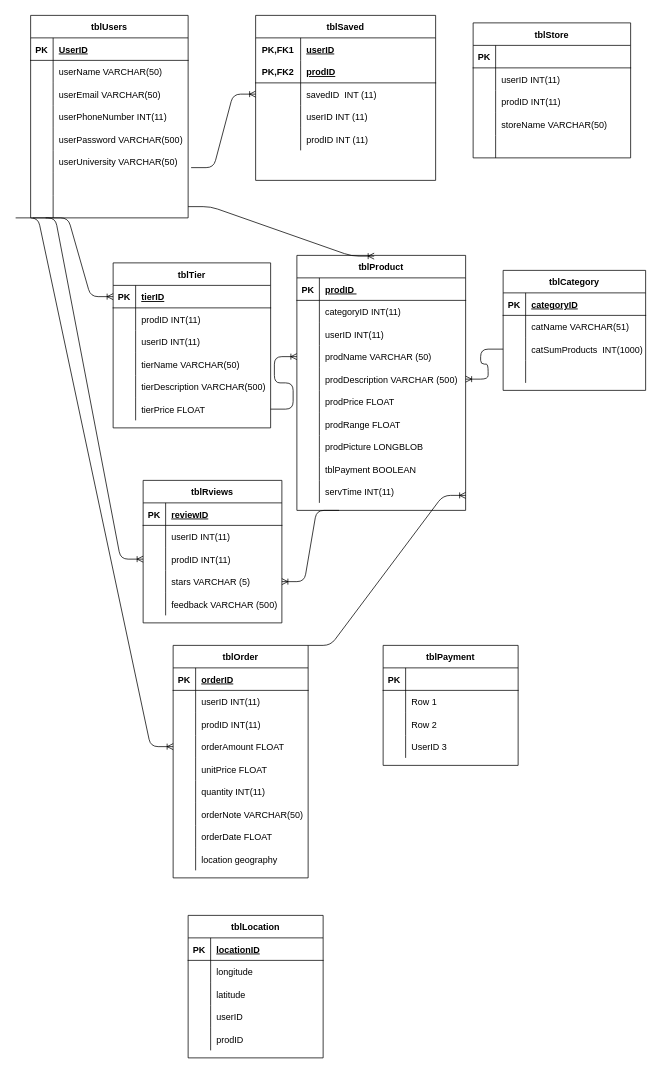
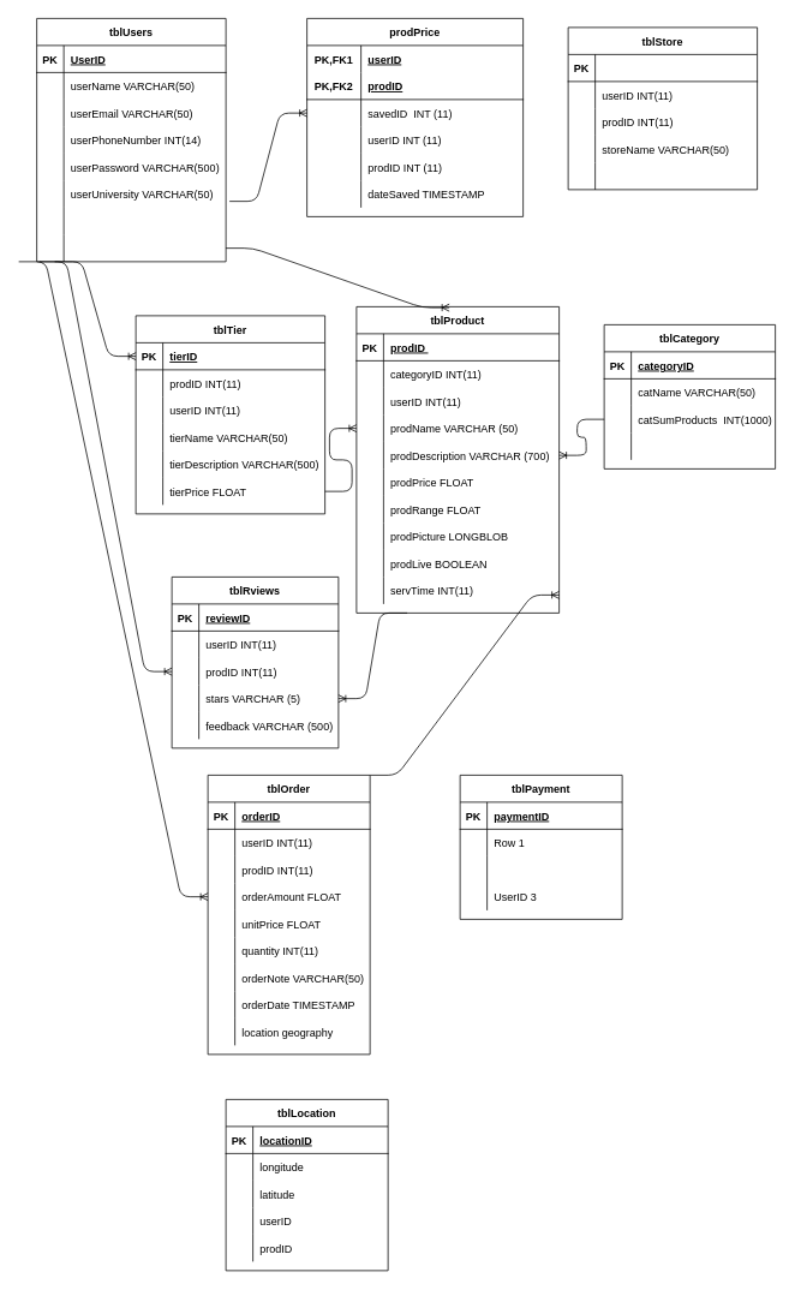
- <mxCell id="27" value="tblSaved" style="shape=table;startSize=30;container=1;collapsible=1;childLayout=tableLayout;fixedRows=1;rowLines=0;fontStyle=1;align=center;resizeLast=1;" parent="1" vertex="1"><mxGeometry x="340" y="20" width="240" height="220" as="geometry" /></mxCell>
+ <mxCell id="27" value="prodPrice" style="shape=table;startSize=30;container=1;collapsible=1;childLayout=tableLayout;fixedRows=1;rowLines=0;fontStyle=1;align=center;resizeLast=1;" parent="1" vertex="1"><mxGeometry x="340" y="20" width="240" height="220" as="geometry" /></mxCell>
- <mxCell id="14" value="userPhoneNumber INT(11)" style="shape=partialRectangle;connectable=0;fillColor=none;top=0;left=0;bottom=0;right=0;align=left;spacingLeft=6;overflow=hidden;" parent="12" vertex="1"><mxGeometry x="30" width="180" height="30" as="geometry" /></mxCell>
+ <mxCell id="14" value="userPhoneNumber INT(14)" style="shape=partialRectangle;connectable=0;fillColor=none;top=0;left=0;bottom=0;right=0;align=left;spacingLeft=6;overflow=hidden;" parent="12" vertex="1"><mxGeometry x="30" width="180" height="30" as="geometry" /></mxCell>
+ <mxCell id="45" value="dateSaved TIMESTAMP " style="shape=partialRectangle;connectable=0;fillColor=none;top=0;left=0;bottom=0;right=0;align=left;spacingLeft=6;overflow=hidden;" parent="43" vertex="1"><mxGeometry x="60" width="180" height="30" as="geometry" /></mxCell>
- <mxCell id="98" value="catName VARCHAR(51)" style="shape=partialRectangle;connectable=0;fillColor=none;top=0;left=0;bottom=0;right=0;align=left;spacingLeft=6;overflow=hidden;" parent="96" vertex="1"><mxGeometry x="30" width="160" height="30" as="geometry" /></mxCell>
+ <mxCell id="98" value="catName VARCHAR(50)" style="shape=partialRectangle;connectable=0;fillColor=none;top=0;left=0;bottom=0;right=0;align=left;spacingLeft=6;overflow=hidden;" parent="96" vertex="1"><mxGeometry x="30" width="160" height="30" as="geometry" /></mxCell>
- <mxCell id="75" value="prodDescription VARCHAR (500)" style="shape=partialRectangle;connectable=0;fillColor=none;top=0;left=0;bottom=0;right=0;align=left;spacingLeft=6;overflow=hidden;" parent="73" vertex="1"><mxGeometry x="30" width="195" height="30" as="geometry" /></mxCell>
+ <mxCell id="75" value="prodDescription VARCHAR (700)" style="shape=partialRectangle;connectable=0;fillColor=none;top=0;left=0;bottom=0;right=0;align=left;spacingLeft=6;overflow=hidden;" parent="73" vertex="1"><mxGeometry x="30" width="195" height="30" as="geometry" /></mxCell>
- <mxCell id="87" value="tblPayment BOOLEAN" style="shape=partialRectangle;connectable=0;fillColor=none;top=0;left=0;bottom=0;right=0;align=left;spacingLeft=6;overflow=hidden;" parent="85" vertex="1"><mxGeometry x="30" width="195" height="30" as="geometry" /></mxCell>
+ <mxCell id="87" value="prodLive BOOLEAN" style="shape=partialRectangle;connectable=0;fillColor=none;top=0;left=0;bottom=0;right=0;align=left;spacingLeft=6;overflow=hidden;" parent="85" vertex="1"><mxGeometry x="30" width="195" height="30" as="geometry" /></mxCell>
+ <mxCell id="49" value="paymentID" style="shape=partialRectangle;connectable=0;fillColor=none;top=0;left=0;bottom=0;right=0;align=left;spacingLeft=6;fontStyle=5;overflow=hidden;" parent="47" vertex="1"><mxGeometry x="30" width="150" height="30" as="geometry" /></mxCell>
- <mxCell id="55" value="Row 2" style="shape=partialRectangle;connectable=0;fillColor=none;top=0;left=0;bottom=0;right=0;align=left;spacingLeft=6;overflow=hidden;" parent="53" vertex="1"><mxGeometry x="30" width="150" height="30" as="geometry" /></mxCell>
- <mxCell id="169" value="orderDate FLOAT" style="shape=partialRectangle;connectable=0;fillColor=none;top=0;left=0;bottom=0;right=0;align=left;spacingLeft=6;overflow=hidden;" parent="167" vertex="1"><mxGeometry x="30" width="150" height="30" as="geometry" /></mxCell>
+ <mxCell id="169" value="orderDate TIMESTAMP" style="shape=partialRectangle;connectable=0;fillColor=none;top=0;left=0;bottom=0;right=0;align=left;spacingLeft=6;overflow=hidden;" parent="167" vertex="1"><mxGeometry x="30" width="150" height="30" as="geometry" /></mxCell>
